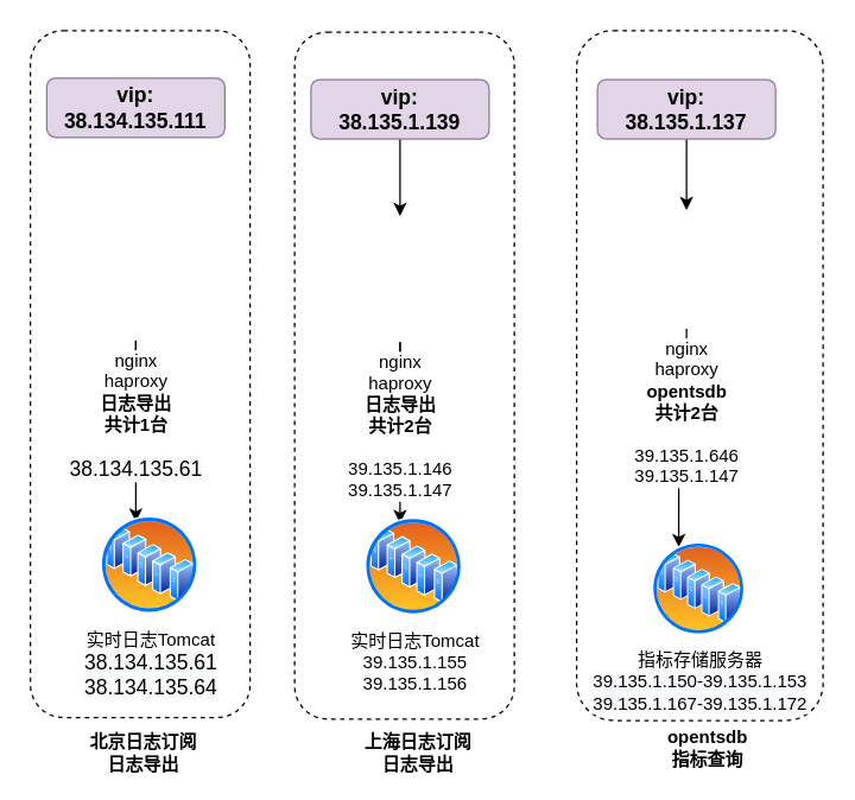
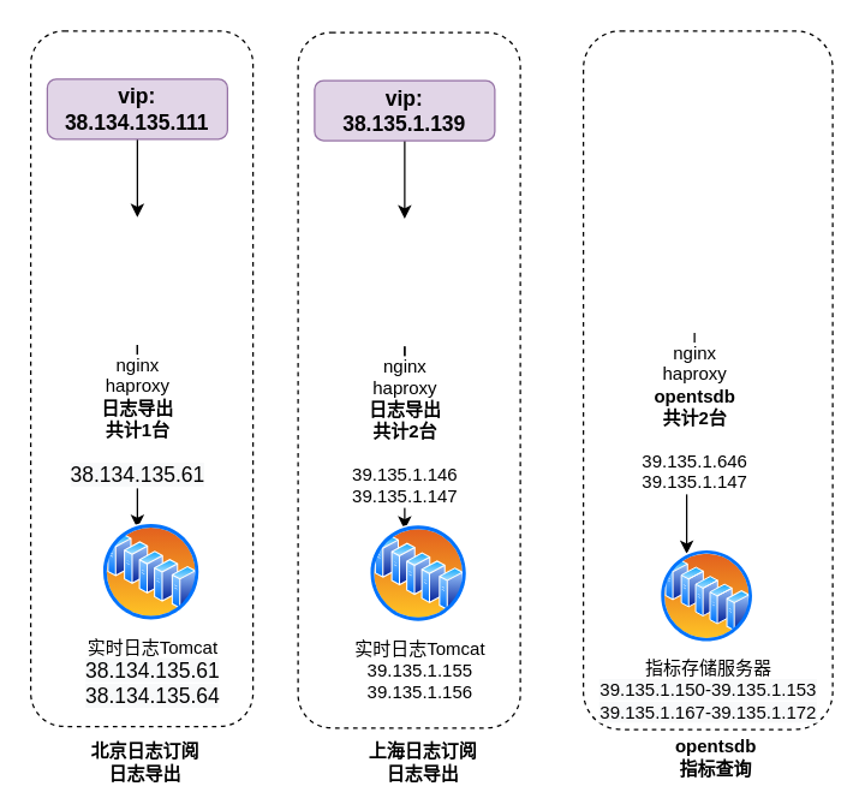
- <mxCell id="10" value="&lt;font style=&quot;font-size: 14px&quot;&gt;&lt;b&gt;vip: &lt;br&gt;38.135.1.137&lt;/b&gt;&lt;/font&gt;" style="rounded=1;whiteSpace=wrap;html=1;fillColor=#e1d5e7;strokeColor=#9673a6;" parent="1" vertex="1"><mxGeometry x="402" y="53" width="120" height="40" as="geometry" /></mxCell>
- <mxCell id="9" style="edgeStyle=orthogonalEdgeStyle;rounded=0;orthogonalLoop=1;jettySize=auto;html=1;exitX=0.5;exitY=1;exitDx=0;exitDy=0;entryX=0.5;entryY=0;entryDx=0;entryDy=0;" parent="1" source="10" target="8" edge="1"><mxGeometry relative="1" as="geometry" /></mxCell>
+ <mxCell id="23" style="edgeStyle=orthogonalEdgeStyle;rounded=0;orthogonalLoop=1;jettySize=auto;html=1;exitX=0.5;exitY=1;exitDx=0;exitDy=0;" edge="1" parent="1" source="24" target="20"><mxGeometry relative="1" as="geometry" /></mxCell>
